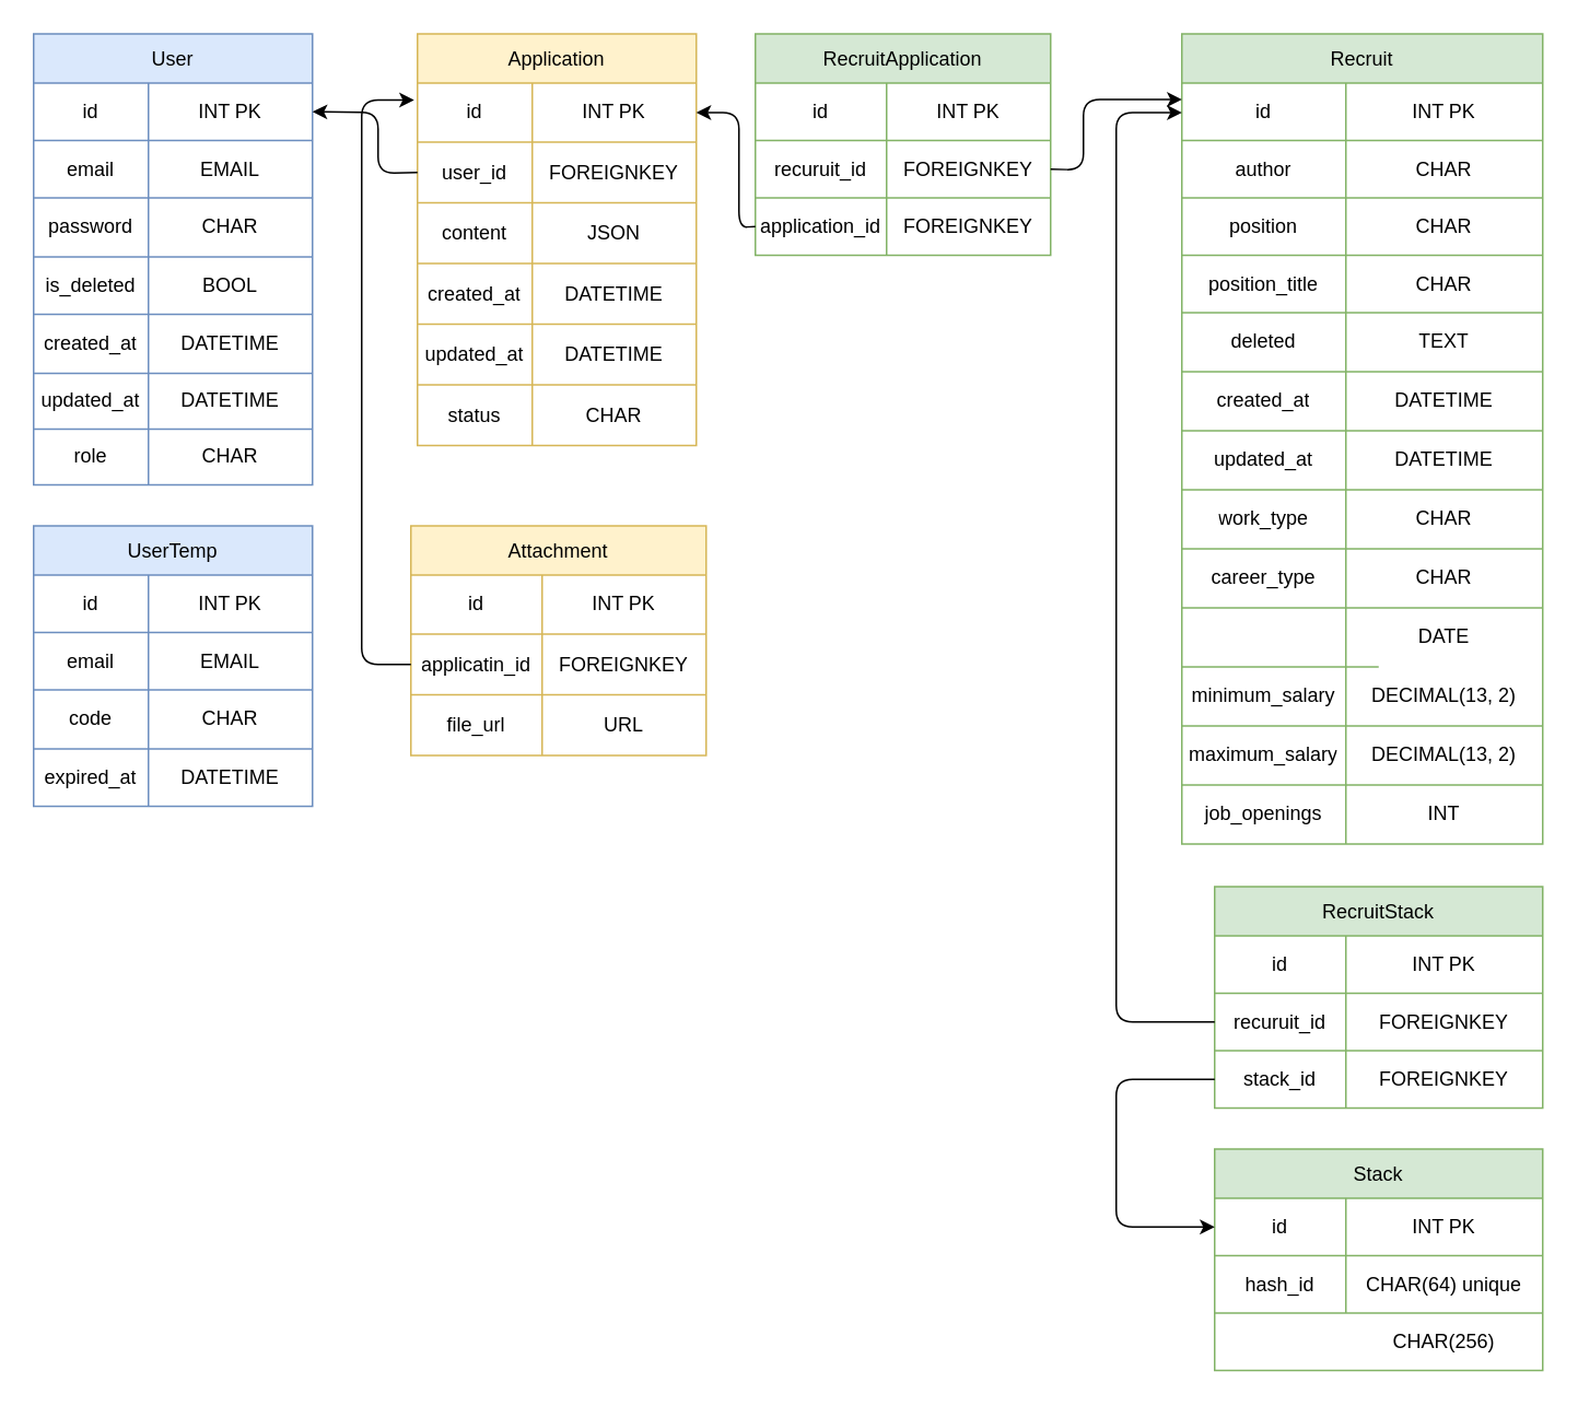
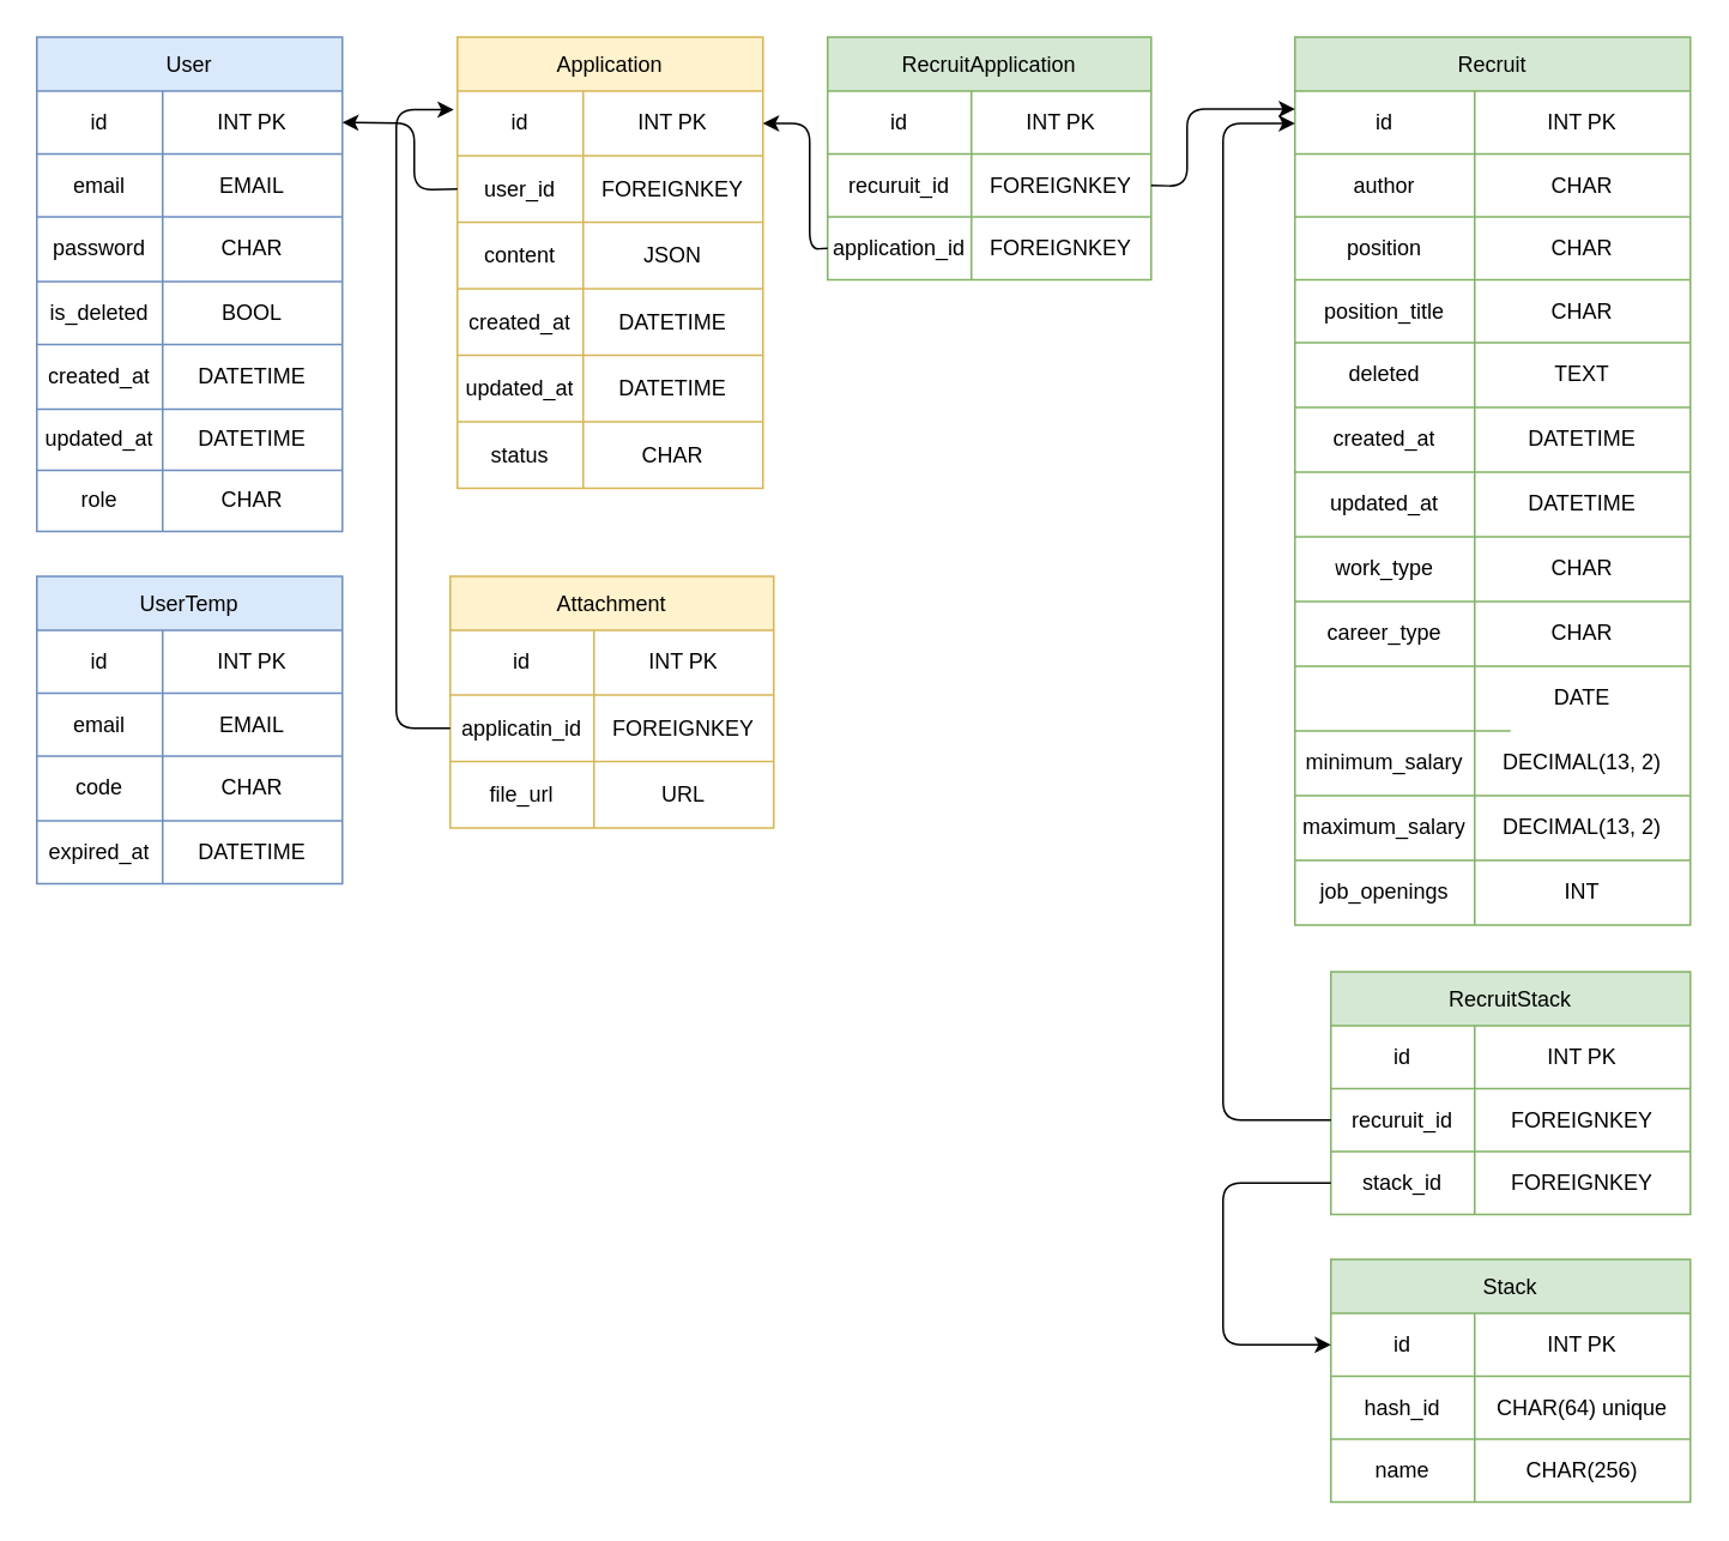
+ <mxCell id="71" value="name" style="shape=partialRectangle;html=1;whiteSpace=wrap;connectable=0;overflow=hidden;fillColor=none;top=0;left=0;bottom=0;right=0;pointerEvents=1;" parent="70" vertex="1"><mxGeometry width="80" height="35" as="geometry" /></mxCell>
